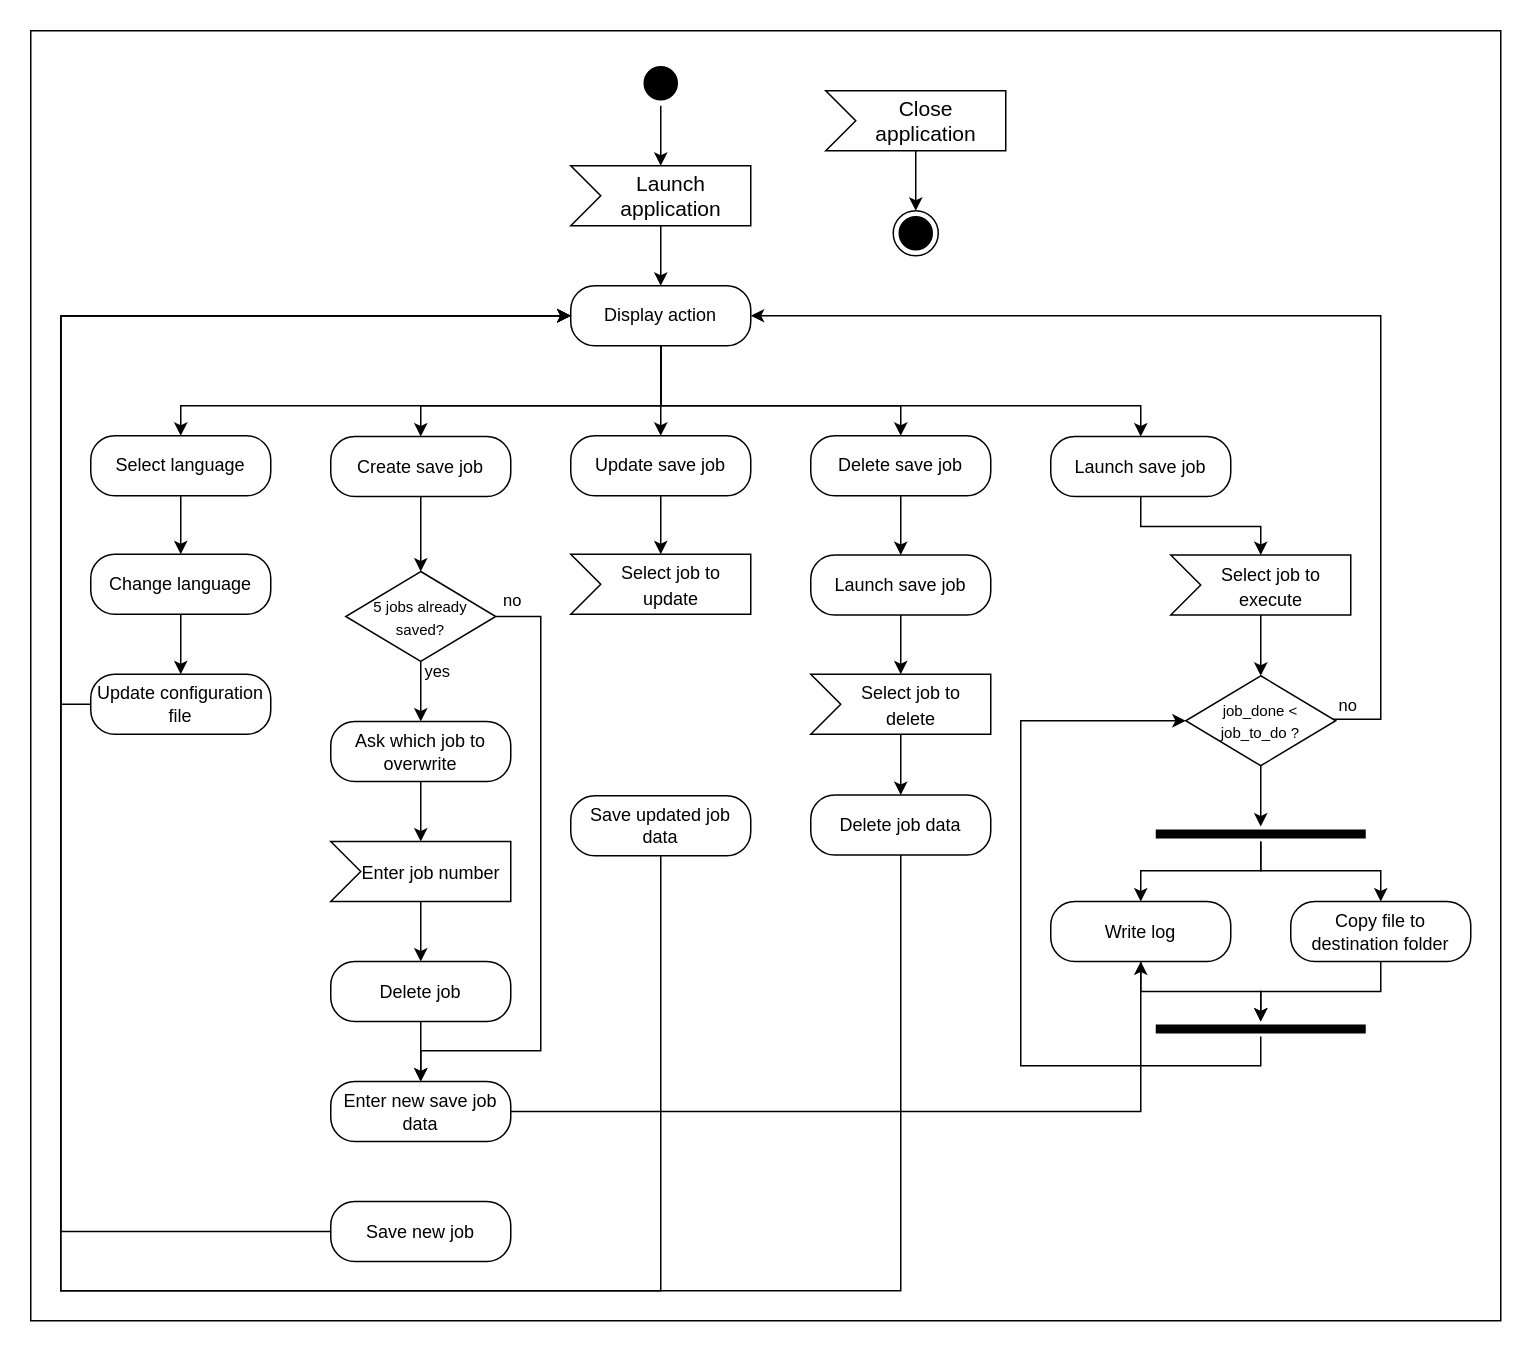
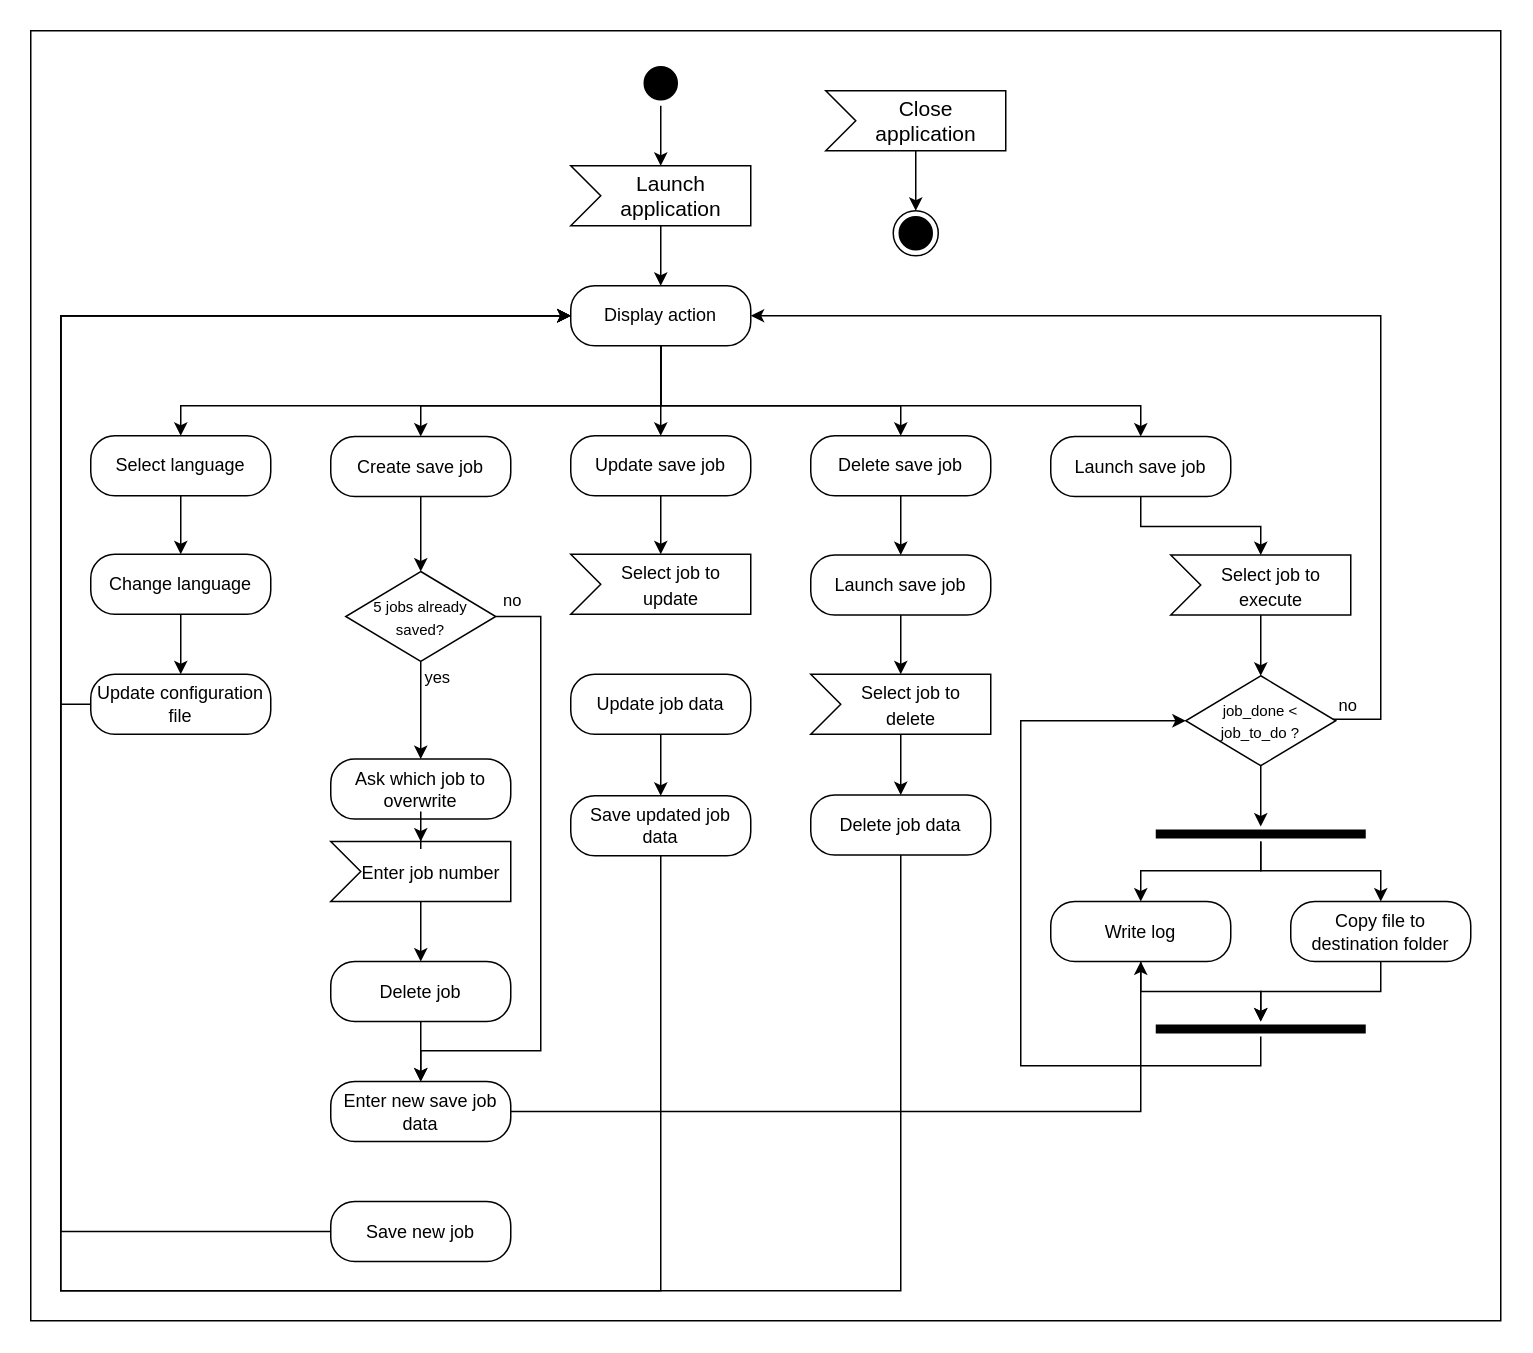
+ <mxCell id="54" value="Update job data" style="rounded=1;whiteSpace=wrap;html=1;arcSize=40;fontColor=#000000;fillColor=#ffffff;strokeColor=#000000;" parent="1" vertex="1"><mxGeometry x="380" y="449" width="120" height="40" as="geometry" /></mxCell>
- <mxCell id="41" value="Ask which job to overwrite" style="rounded=1;whiteSpace=wrap;html=1;arcSize=40;fontColor=#000000;fillColor=#ffffff;strokeColor=#000000;" parent="1" vertex="1"><mxGeometry x="220" y="480.5" width="120" height="40" as="geometry" /></mxCell>
+ <mxCell id="41" value="Ask which job to overwrite" style="rounded=1;whiteSpace=wrap;html=1;arcSize=40;fontColor=#000000;fillColor=#ffffff;strokeColor=#000000;" parent="1" vertex="1"><mxGeometry x="220" y="505.5" width="120" height="40" as="geometry" /></mxCell>
+ <mxCell id="53" style="edgeStyle=orthogonalEdgeStyle;rounded=0;orthogonalLoop=1;jettySize=auto;html=1;" parent="1" source="54" target="56" edge="1"><mxGeometry relative="1" as="geometry" /></mxCell>
